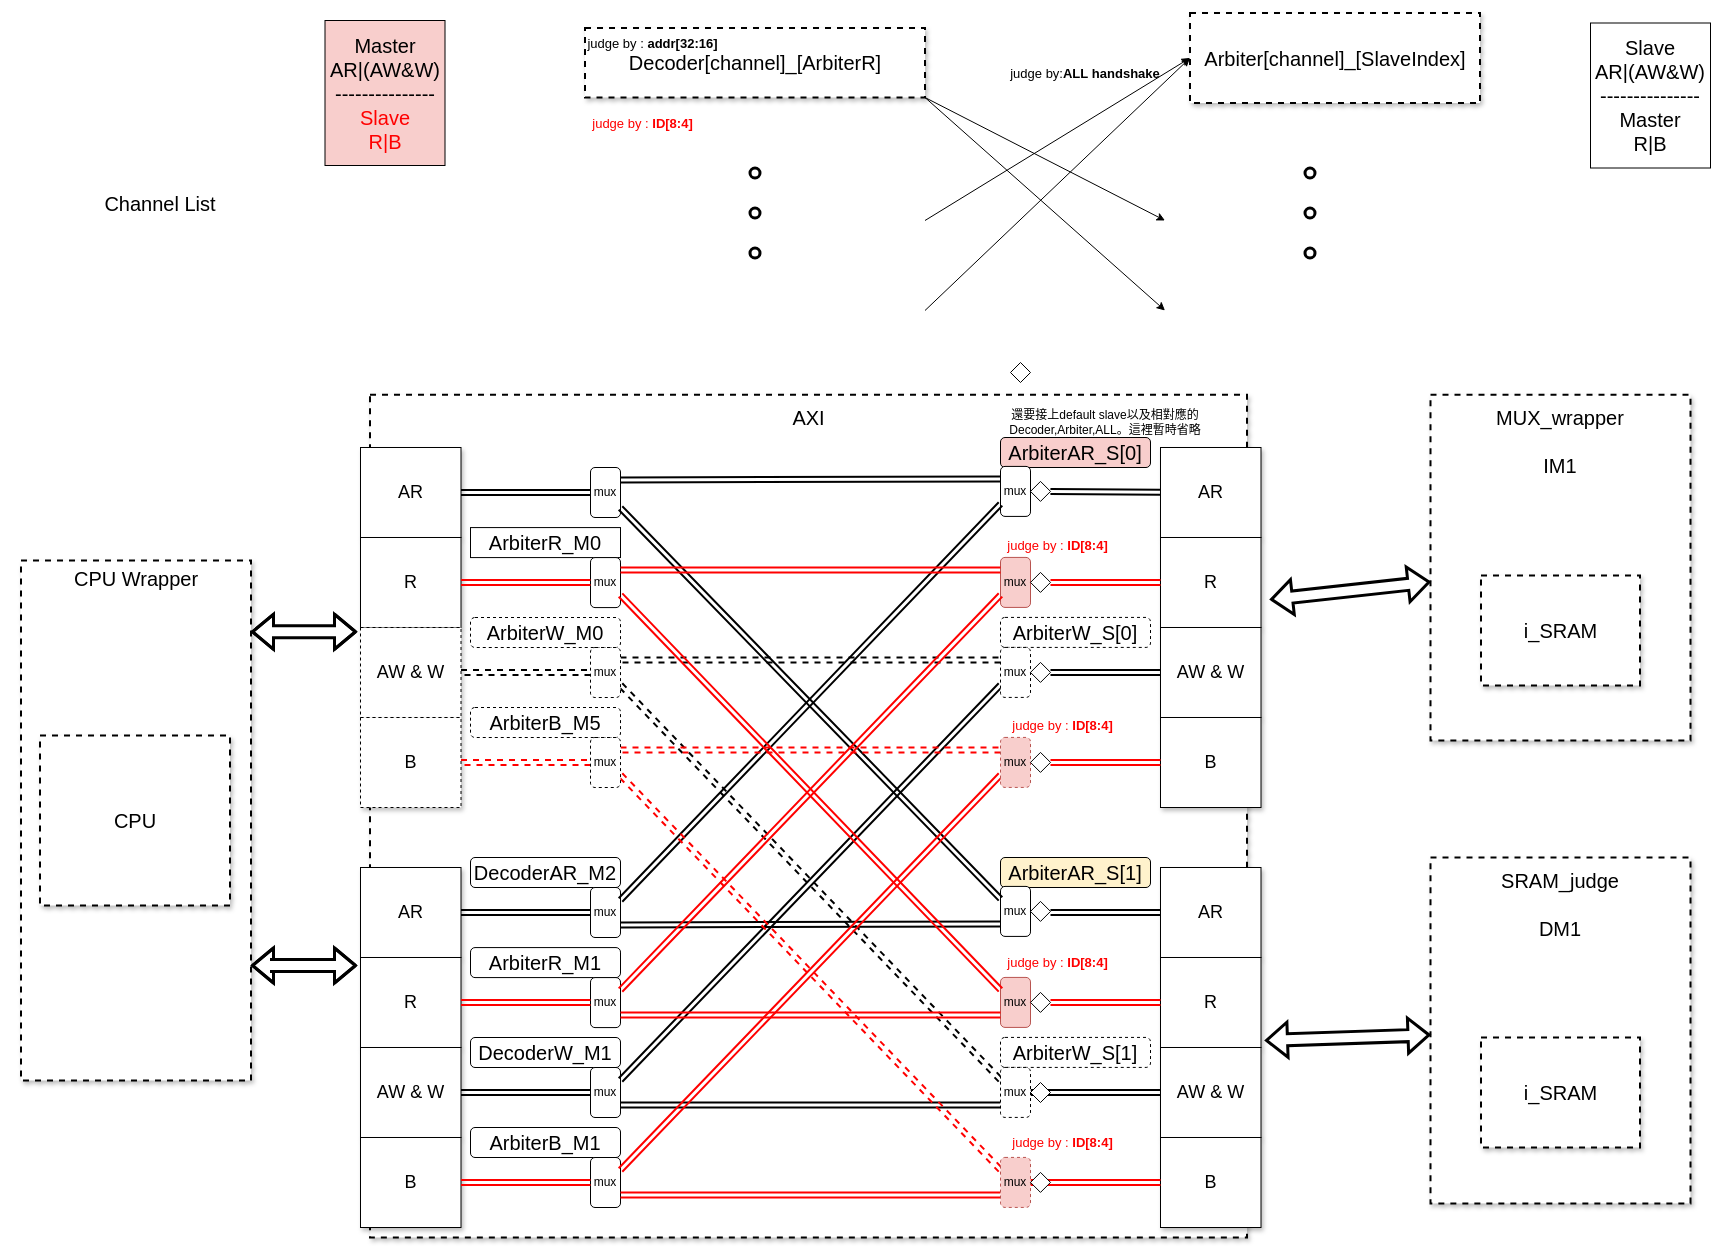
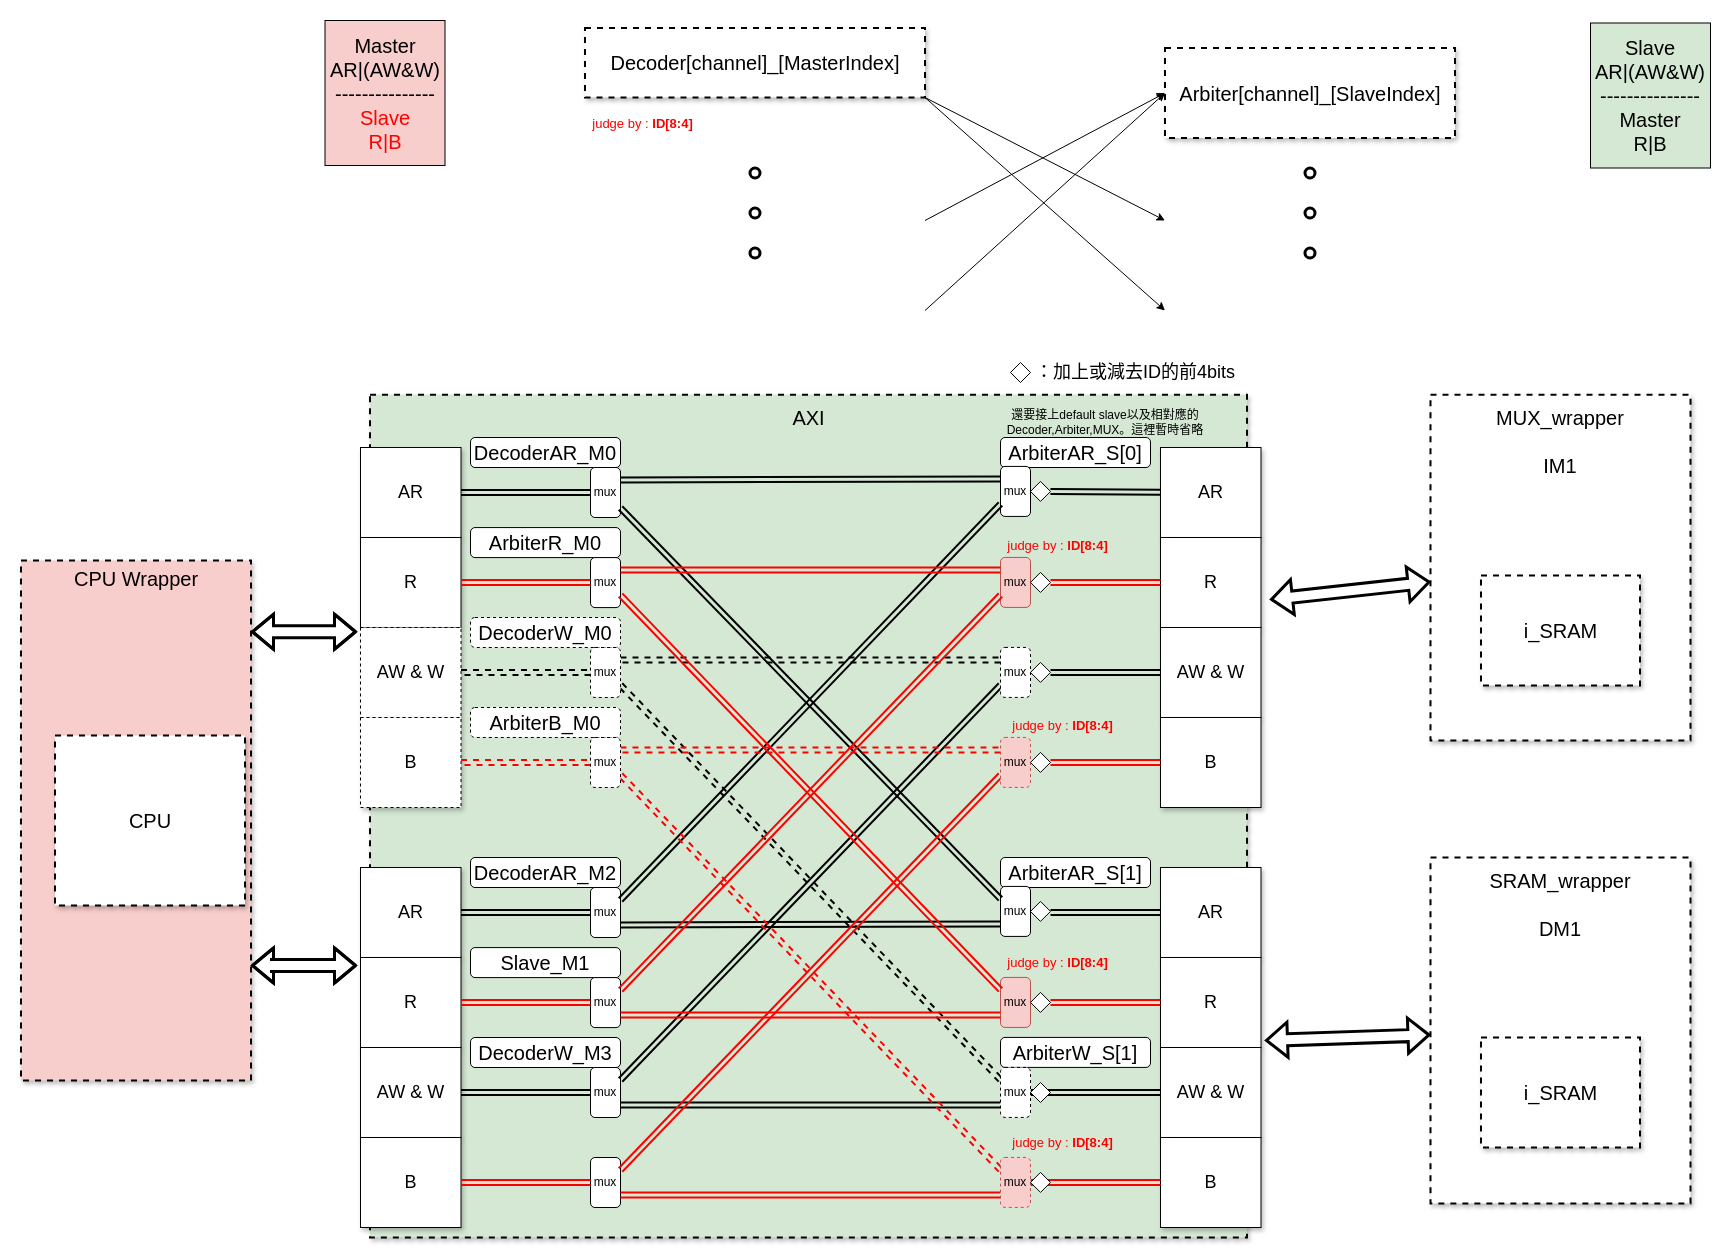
- <mxCell id="28" value="&lt;span style=&quot;font-weight: normal ; font-size: 13px&quot;&gt;judge by :&amp;nbsp;&lt;/span&gt;addr[32:16]" style="text;html=1;align=center;verticalAlign=middle;whiteSpace=wrap;rounded=0;fontStyle=1;fontSize=13;" parent="1" vertex="1"><mxGeometry x="584.5" y="27.5" width="134.5" height="30" as="geometry" /></mxCell>
- <mxCell id="2" value="Arbiter[channel]_[SlaveIndex]" style="whiteSpace=wrap;html=1;shadow=1;fontSize=20;strokeWidth=2;dashed=1;verticalAlign=middle;spacing=7;align=center;" parent="1" vertex="1"><mxGeometry x="1189.5" y="12.5" width="290" height="90" as="geometry" /></mxCell>
+ <mxCell id="2" value="Arbiter[channel]_[SlaveIndex]" style="whiteSpace=wrap;html=1;shadow=1;fontSize=20;strokeWidth=2;dashed=1;verticalAlign=middle;spacing=7;align=center;" parent="1" vertex="1"><mxGeometry x="1164.5" y="47.5" width="290" height="90" as="geometry" /></mxCell>
- <mxCell id="7" value="Decoder[channel]_[ArbiterR]" style="whiteSpace=wrap;html=1;shadow=1;fontSize=20;strokeWidth=2;dashed=1;verticalAlign=middle;spacing=7;align=center;" parent="1" vertex="1"><mxGeometry x="584.5" y="27.5" width="340" height="69.5" as="geometry" /></mxCell>
+ <mxCell id="7" value="Decoder[channel]_[MasterIndex]" style="whiteSpace=wrap;html=1;shadow=1;fontSize=20;strokeWidth=2;dashed=1;verticalAlign=middle;spacing=7;align=center;" parent="1" vertex="1"><mxGeometry x="584.5" y="27.5" width="340" height="69.5" as="geometry" /></mxCell>
- <mxCell id="29" value="&lt;span style=&quot;font-weight: normal; font-size: 13px;&quot;&gt;judge by:&lt;/span&gt;ALL&amp;nbsp;handshake" style="text;html=1;align=center;verticalAlign=middle;whiteSpace=wrap;rounded=0;fontStyle=1;fontSize=13;" parent="1" vertex="1"><mxGeometry x="1004.5" y="57.5" width="160" height="30" as="geometry" /></mxCell>
- <mxCell id="92" value="Slave&lt;br&gt;AR|(AW&amp;amp;W)&lt;br&gt;---------------&lt;br&gt;Master&lt;br&gt;R|B" style="rounded=0;whiteSpace=wrap;html=1;align=center;verticalAlign=middle;fontSize=20;" parent="1" vertex="1"><mxGeometry x="1590" y="22.5" width="120" height="145" as="geometry" /></mxCell>
+ <mxCell id="92" value="Slave&lt;br&gt;AR|(AW&amp;amp;W)&lt;br&gt;---------------&lt;br&gt;Master&lt;br&gt;R|B" style="rounded=0;whiteSpace=wrap;html=1;align=center;verticalAlign=middle;fontSize=20;fillColor=#d5e8d4;" parent="1" vertex="1"><mxGeometry x="1590" y="22.5" width="120" height="145" as="geometry" /></mxCell>
- <mxCell id="15" value="Channel List" style="text;html=1;align=center;verticalAlign=middle;whiteSpace=wrap;rounded=0;fontSize=20;" parent="1" vertex="1"><mxGeometry x="89.5" y="187.5" width="140" height="30" as="geometry" /></mxCell>
+ <mxCell id="137" value="：加上或減去ID的前4bits" style="text;html=1;strokeColor=none;fillColor=none;align=center;verticalAlign=middle;whiteSpace=wrap;rounded=0;fontColor=#000000;fontSize=18;" parent="135" vertex="1"><mxGeometry x="20" width="210" height="30" as="geometry" /></mxCell>
- <mxCell id="30" value="還要接上default slave以及相對應的Decoder,Arbiter,ALL。這裡暫時省略" style="text;html=1;align=center;verticalAlign=middle;whiteSpace=wrap;rounded=0;dashed=1;" parent="1" vertex="1"><mxGeometry x="960" y="397" width="290" height="50" as="geometry" /></mxCell>
+ <mxCell id="30" value="還要接上default slave以及相對應的Decoder,Arbiter,MUX。這裡暫時省略" style="text;html=1;align=center;verticalAlign=middle;whiteSpace=wrap;rounded=0;dashed=1;" parent="1" vertex="1"><mxGeometry x="960" y="397" width="290" height="50" as="geometry" /></mxCell>
+ <mxCell id="52" value="&lt;font style=&quot;font-size: 20px&quot;&gt;DecoderAR_M0&lt;/font&gt;" style="rounded=1;whiteSpace=wrap;html=1;verticalAlign=middle;" parent="51" vertex="1"><mxGeometry width="150" height="30" as="geometry" /></mxCell>
- <mxCell id="73" value="&lt;font style=&quot;font-size: 20px&quot;&gt;ArbiterAR_S[0]&lt;/font&gt;" style="rounded=1;whiteSpace=wrap;html=1;verticalAlign=middle;fillColor=#f8cecc;" parent="72" vertex="1"><mxGeometry width="150" height="30" as="geometry" /></mxCell>
+ <mxCell id="73" value="&lt;font style=&quot;font-size: 20px&quot;&gt;ArbiterAR_S[0]&lt;/font&gt;" style="rounded=1;whiteSpace=wrap;html=1;verticalAlign=middle;" parent="72" vertex="1"><mxGeometry width="150" height="30" as="geometry" /></mxCell>
- <mxCell id="55" value="&lt;font style=&quot;font-size: 20px&quot;&gt;ArbiterR_M0&lt;/font&gt;" style="whiteSpace=wrap;html=1;verticalAlign=middle;rounded=0;" parent="54" vertex="1"><mxGeometry width="150" height="30" as="geometry" /></mxCell>
+ <mxCell id="55" value="&lt;font style=&quot;font-size: 20px&quot;&gt;ArbiterR_M0&lt;/font&gt;" style="rounded=1;whiteSpace=wrap;html=1;verticalAlign=middle;" parent="54" vertex="1"><mxGeometry width="150" height="30" as="geometry" /></mxCell>
- <mxCell id="18" value="CPU Wrapper" style="whiteSpace=wrap;html=1;shadow=1;fontSize=20;strokeWidth=2;dashed=1;verticalAlign=top;" parent="1" vertex="1"><mxGeometry x="20.5" y="560" width="230" height="520" as="geometry" /></mxCell>
+ <mxCell id="18" value="CPU Wrapper" style="whiteSpace=wrap;html=1;shadow=1;fontSize=20;strokeWidth=2;dashed=1;verticalAlign=top;fillColor=#f8cecc;" parent="1" vertex="1"><mxGeometry x="20.5" y="560" width="230" height="520" as="geometry" /></mxCell>
- <mxCell id="119" value="&lt;font style=&quot;font-size: 20px&quot;&gt;ArbiterW_S[0]&lt;/font&gt;" style="rounded=1;whiteSpace=wrap;html=1;verticalAlign=middle;dashed=1;" parent="1" vertex="1"><mxGeometry x="1000" y="616.92" width="150" height="30" as="geometry" /></mxCell>
- <mxCell id="115" value="&lt;font style=&quot;font-size: 20px&quot;&gt;ArbiterW_M0&lt;/font&gt;" style="rounded=1;whiteSpace=wrap;html=1;verticalAlign=middle;dashed=1;" parent="1" vertex="1"><mxGeometry x="470" y="617" width="150" height="30" as="geometry" /></mxCell>
+ <mxCell id="115" value="&lt;font style=&quot;font-size: 20px&quot;&gt;DecoderW_M0&lt;/font&gt;" style="rounded=1;whiteSpace=wrap;html=1;verticalAlign=middle;dashed=1;" parent="1" vertex="1"><mxGeometry x="470" y="617" width="150" height="30" as="geometry" /></mxCell>
- <mxCell id="117" value="&lt;font style=&quot;font-size: 20px&quot;&gt;ArbiterB_M5&lt;/font&gt;" style="rounded=1;whiteSpace=wrap;html=1;verticalAlign=middle;dashed=1;" parent="1" vertex="1"><mxGeometry x="470" y="707" width="150" height="30" as="geometry" /></mxCell>
+ <mxCell id="117" value="&lt;font style=&quot;font-size: 20px&quot;&gt;ArbiterB_M0&lt;/font&gt;" style="rounded=1;whiteSpace=wrap;html=1;verticalAlign=middle;dashed=1;" parent="1" vertex="1"><mxGeometry x="470" y="707" width="150" height="30" as="geometry" /></mxCell>
- <mxCell id="17" value="AXI" style="whiteSpace=wrap;html=1;shadow=1;fontSize=20;strokeWidth=2;dashed=1;verticalAlign=top;spacing=7;" parent="1" vertex="1"><mxGeometry x="369.5" y="394.15" width="877" height="842.85" as="geometry" /></mxCell>
+ <mxCell id="17" value="AXI" style="whiteSpace=wrap;html=1;shadow=1;fontSize=20;strokeWidth=2;dashed=1;verticalAlign=top;spacing=7;fillColor=#d5e8d4;" parent="1" vertex="1"><mxGeometry x="369.5" y="394.15" width="877" height="842.85" as="geometry" /></mxCell>
- <mxCell id="19" value="CPU" style="whiteSpace=wrap;html=1;shadow=1;fontSize=20;strokeWidth=2;dashed=1;" parent="1" vertex="1"><mxGeometry x="39.5" y="735" width="190" height="170" as="geometry" /></mxCell>
+ <mxCell id="19" value="CPU" style="whiteSpace=wrap;html=1;shadow=1;fontSize=20;strokeWidth=2;dashed=1;" parent="1" vertex="1"><mxGeometry x="54.5" y="735" width="190" height="170" as="geometry" /></mxCell>
- <mxCell id="80" value="&lt;font style=&quot;font-size: 20px&quot;&gt;ArbiterAR_S[1]&lt;/font&gt;" style="rounded=1;whiteSpace=wrap;html=1;verticalAlign=middle;fillColor=#fff2cc;" parent="79" vertex="1"><mxGeometry width="150" height="30" as="geometry" /></mxCell>
+ <mxCell id="80" value="&lt;font style=&quot;font-size: 20px&quot;&gt;ArbiterAR_S[1]&lt;/font&gt;" style="rounded=1;whiteSpace=wrap;html=1;verticalAlign=middle;" parent="79" vertex="1"><mxGeometry width="150" height="30" as="geometry" /></mxCell>
- <mxCell id="22" value="SRAM_judge&lt;br&gt;&lt;br&gt;DM1" style="whiteSpace=wrap;html=1;shadow=1;fontSize=20;strokeWidth=2;dashed=1;verticalAlign=top;spacing=7;" parent="1" vertex="1"><mxGeometry x="1430" y="857.08" width="260" height="345.85" as="geometry" /></mxCell>
+ <mxCell id="22" value="SRAM_wrapper&lt;br&gt;&lt;br&gt;DM1" style="whiteSpace=wrap;html=1;shadow=1;fontSize=20;strokeWidth=2;dashed=1;verticalAlign=top;spacing=7;" parent="1" vertex="1"><mxGeometry x="1430" y="857.08" width="260" height="345.85" as="geometry" /></mxCell>
- <mxCell id="64" value="&lt;font style=&quot;font-size: 20px&quot;&gt;ArbiterR_M1&lt;/font&gt;" style="rounded=1;whiteSpace=wrap;html=1;verticalAlign=middle;" parent="63" vertex="1"><mxGeometry width="150" height="30" as="geometry" /></mxCell>
+ <mxCell id="64" value="&lt;font style=&quot;font-size: 20px&quot;&gt;Slave_M1&lt;/font&gt;" style="rounded=1;whiteSpace=wrap;html=1;verticalAlign=middle;" parent="63" vertex="1"><mxGeometry width="150" height="30" as="geometry" /></mxCell>
- <mxCell id="123" value="&lt;font style=&quot;font-size: 20px&quot;&gt;ArbiterW_S[1]&lt;/font&gt;" style="rounded=1;whiteSpace=wrap;html=1;verticalAlign=middle;dashed=1;" parent="1" vertex="1"><mxGeometry x="1000" y="1036.92" width="150" height="30" as="geometry" /></mxCell>
+ <mxCell id="123" value="&lt;font style=&quot;font-size: 20px&quot;&gt;ArbiterW_S[1]&lt;/font&gt;" style="rounded=1;whiteSpace=wrap;html=1;verticalAlign=middle;dashed=0;" parent="1" vertex="1"><mxGeometry x="1000" y="1036.92" width="150" height="30" as="geometry" /></mxCell>
- <mxCell id="61" value="&lt;font style=&quot;font-size: 20px&quot;&gt;DecoderW_M1&lt;/font&gt;" style="rounded=1;whiteSpace=wrap;html=1;verticalAlign=middle;" parent="60" vertex="1"><mxGeometry width="150" height="30" as="geometry" /></mxCell>
+ <mxCell id="61" value="&lt;font style=&quot;font-size: 20px&quot;&gt;DecoderW_M3&lt;/font&gt;" style="rounded=1;whiteSpace=wrap;html=1;verticalAlign=middle;" parent="60" vertex="1"><mxGeometry width="150" height="30" as="geometry" /></mxCell>
- <mxCell id="67" value="&lt;font style=&quot;font-size: 20px&quot;&gt;ArbiterB_M1&lt;/font&gt;" style="rounded=1;whiteSpace=wrap;html=1;verticalAlign=middle;" parent="66" vertex="1"><mxGeometry width="150" height="30" as="geometry" /></mxCell>
